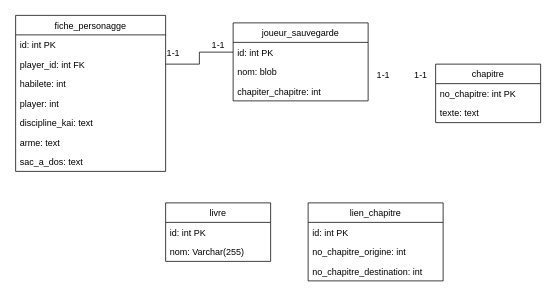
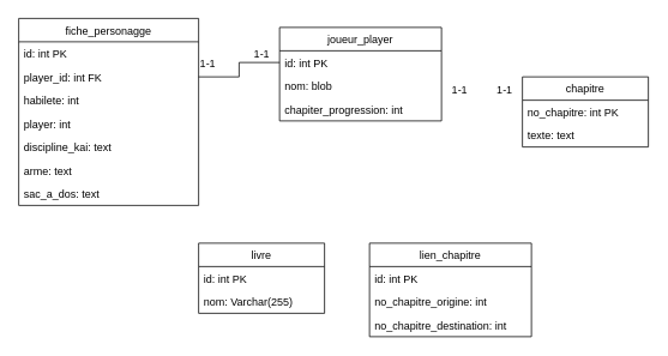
- <mxCell id="10" value="joueur_sauvegarde" style="swimlane;fontStyle=0;childLayout=stackLayout;horizontal=1;startSize=26;fillColor=none;horizontalStack=0;resizeParent=1;resizeParentMax=0;resizeLast=0;collapsible=1;marginBottom=0;" parent="1" vertex="1"><mxGeometry x="310" y="30" width="180" height="104" as="geometry" /></mxCell>
+ <mxCell id="10" value="joueur_player" style="swimlane;fontStyle=0;childLayout=stackLayout;horizontal=1;startSize=26;fillColor=none;horizontalStack=0;resizeParent=1;resizeParentMax=0;resizeLast=0;collapsible=1;marginBottom=0;" parent="1" vertex="1"><mxGeometry x="310" y="30" width="180" height="104" as="geometry" /></mxCell>
- <mxCell id="13" value="chapiter_chapitre: int" style="text;strokeColor=none;fillColor=none;align=left;verticalAlign=top;spacingLeft=4;spacingRight=4;overflow=hidden;rotatable=0;points=[[0,0.5],[1,0.5]];portConstraint=eastwest;" parent="10" vertex="1"><mxGeometry y="78" width="180" height="26" as="geometry" /></mxCell>
+ <mxCell id="13" value="chapiter_progression: int" style="text;strokeColor=none;fillColor=none;align=left;verticalAlign=top;spacingLeft=4;spacingRight=4;overflow=hidden;rotatable=0;points=[[0,0.5],[1,0.5]];portConstraint=eastwest;" parent="10" vertex="1"><mxGeometry y="78" width="180" height="26" as="geometry" /></mxCell>
